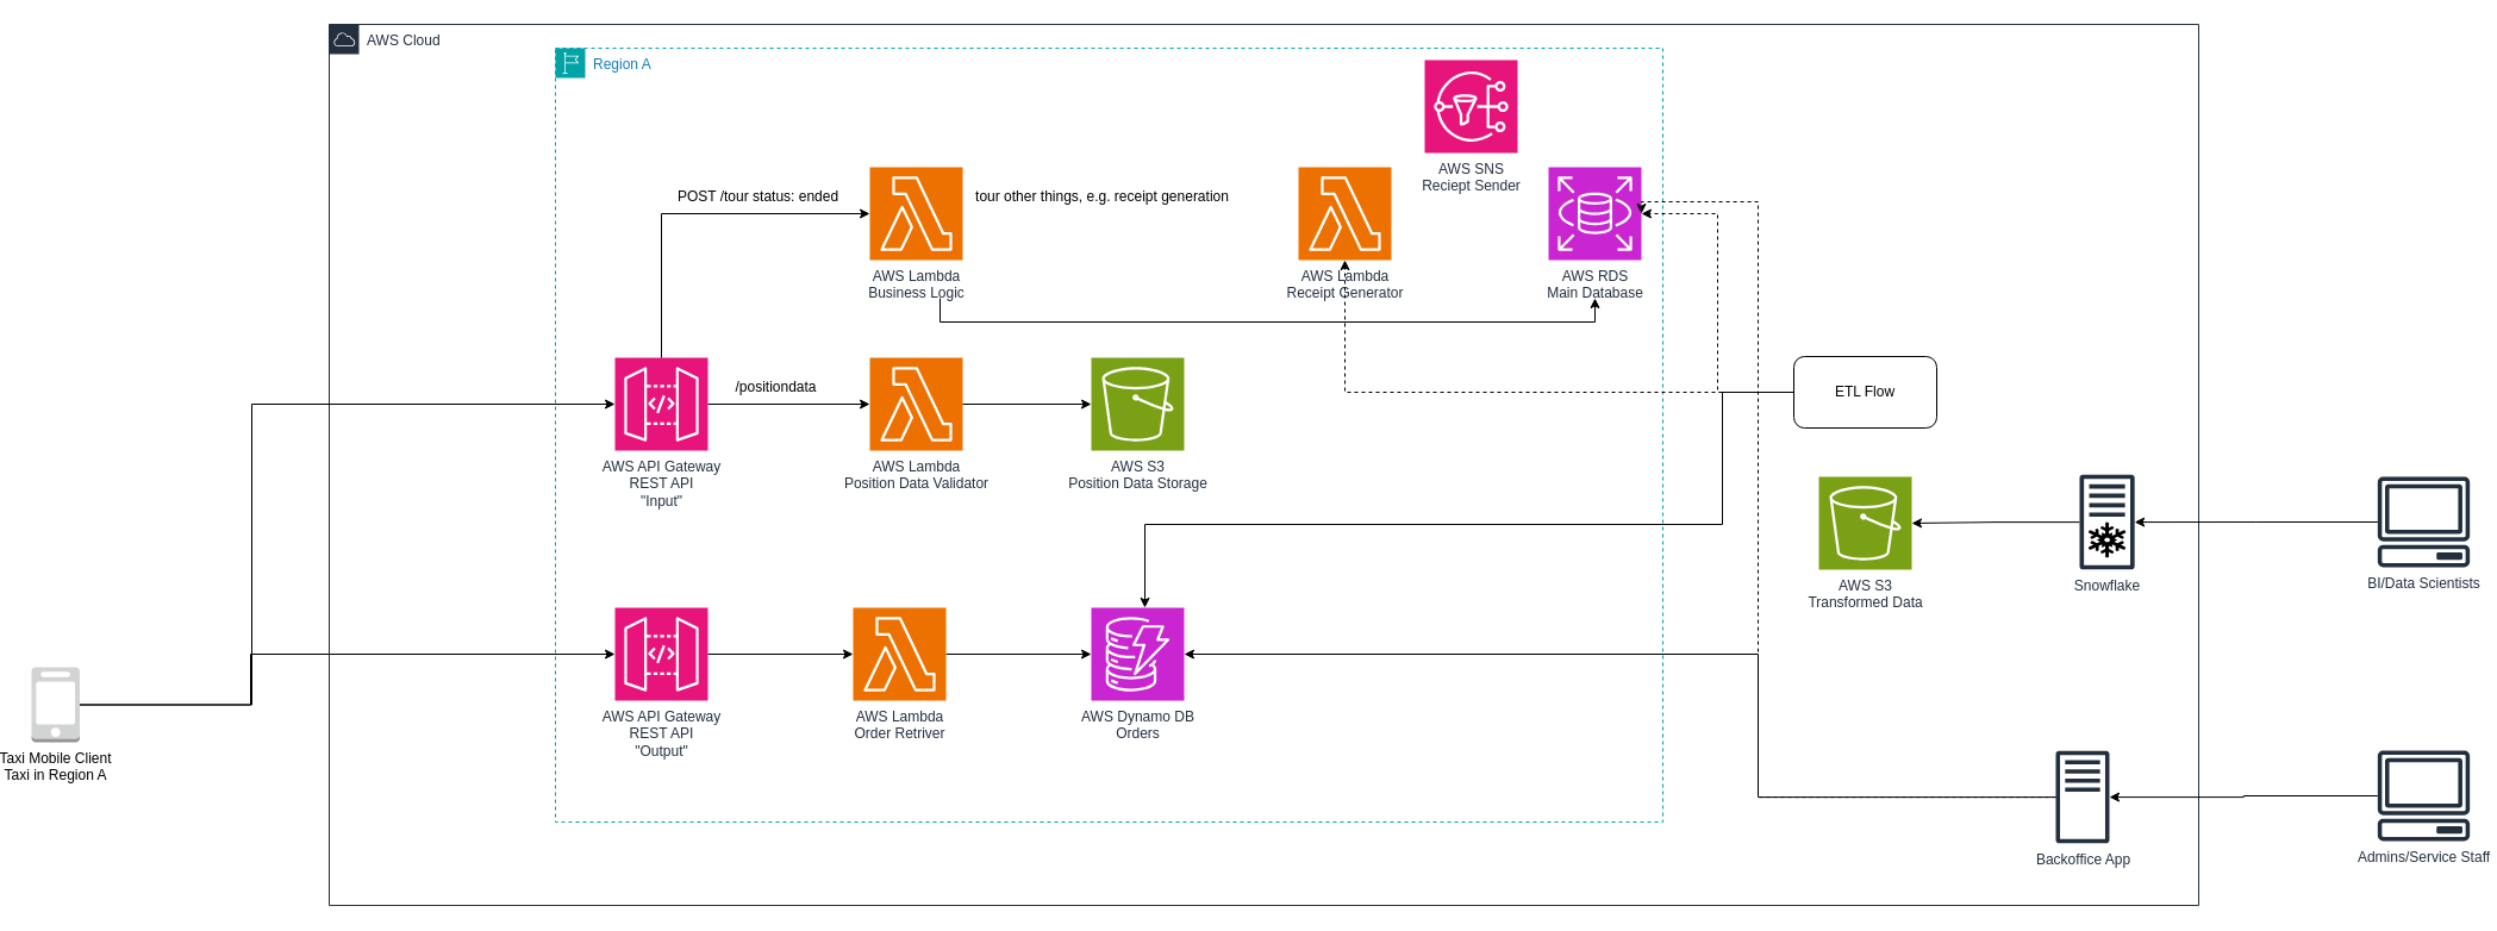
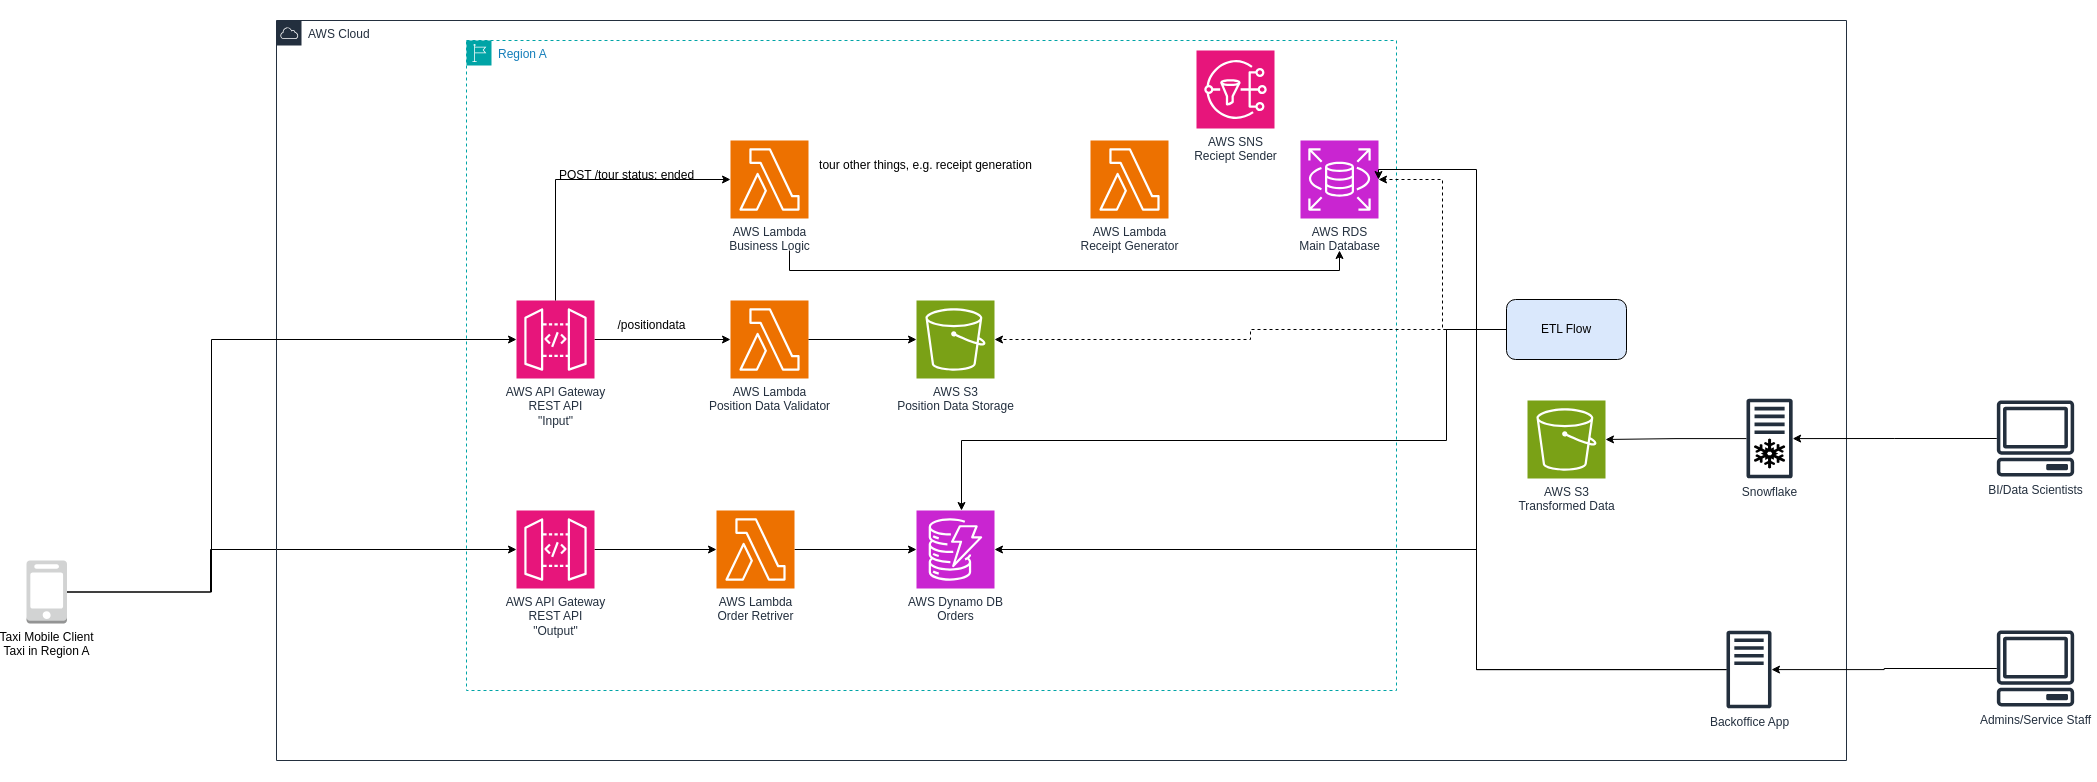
- <mxCell id="19" value="POST /tour status: ended" style="text;html=1;align=center;verticalAlign=middle;resizable=0;points=[];autosize=1;strokeColor=none;fillColor=none;" vertex="1" parent="5"><mxGeometry x="90" y="110" width="160" height="30" as="geometry" /></mxCell>
+ <mxCell id="19" value="POST /tour status: ended" style="text;html=1;align=center;verticalAlign=middle;resizable=0;points=[];autosize=1;strokeColor=none;fillColor=none;" vertex="1" parent="5"><mxGeometry x="80" y="120" width="160" height="30" as="geometry" /></mxCell>
- <mxCell id="34" style="edgeStyle=orthogonalEdgeStyle;rounded=0;orthogonalLoop=1;jettySize=auto;html=1;entryX=1;entryY=0.5;entryDx=0;entryDy=0;entryPerimeter=0;dashed=1;" edge="1" parent="4" source="25" target="22"><mxGeometry relative="1" as="geometry"><Array as="points"><mxPoint x="1200" y="649" /><mxPoint x="1200" y="149" /></Array></mxGeometry></mxCell>
+ <mxCell id="34" style="edgeStyle=orthogonalEdgeStyle;rounded=0;orthogonalLoop=1;jettySize=auto;html=1;entryX=1;entryY=0.5;entryDx=0;entryDy=0;entryPerimeter=0;" edge="1" parent="4" source="25" target="22"><mxGeometry relative="1" as="geometry"><Array as="points"><mxPoint x="1200" y="649" /><mxPoint x="1200" y="149" /></Array></mxGeometry></mxCell>
- <mxCell id="29" style="edgeStyle=orthogonalEdgeStyle;rounded=0;orthogonalLoop=1;jettySize=auto;html=1;dashed=1;" edge="1" parent="4" source="27" target="21"><mxGeometry relative="1" as="geometry" /></mxCell>
+ <mxCell id="29" style="edgeStyle=orthogonalEdgeStyle;rounded=0;orthogonalLoop=1;jettySize=auto;html=1;entryX=1;entryY=0.5;entryDx=0;entryDy=0;entryPerimeter=0;dashed=1;" edge="1" parent="4" source="27" target="10"><mxGeometry relative="1" as="geometry" /></mxCell>
- <mxCell id="27" value="ETL Flow" style="rounded=1;whiteSpace=wrap;html=1;" vertex="1" parent="4"><mxGeometry x="1230" y="279" width="120" height="60" as="geometry" /></mxCell>
+ <mxCell id="27" value="ETL Flow" style="rounded=1;whiteSpace=wrap;html=1;fillColor=#dae8fc;" vertex="1" parent="4"><mxGeometry x="1230" y="279" width="120" height="60" as="geometry" /></mxCell>
